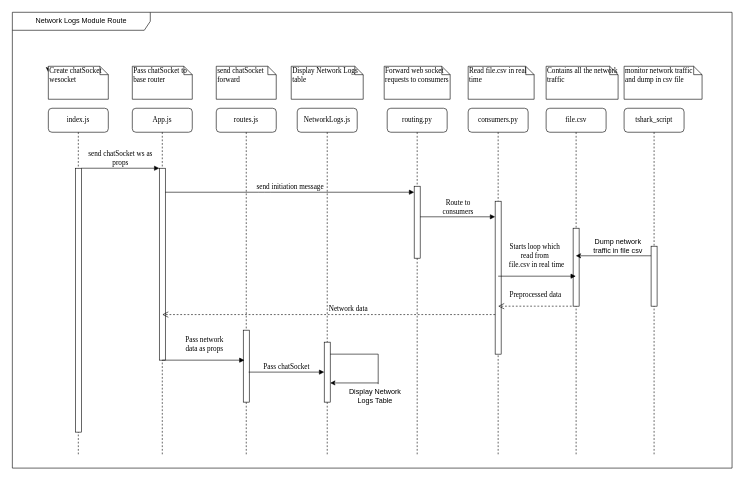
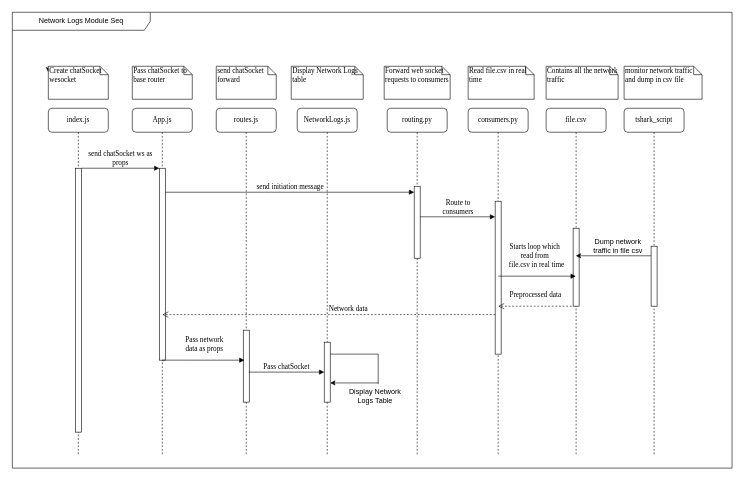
- <mxCell id="41" value="Network Logs Module Route" style="shape=umlFrame;whiteSpace=wrap;html=1;width=230;height=30;" vertex="1" parent="1"><mxGeometry x="20" y="20" width="1200" height="760" as="geometry" /></mxCell>
+ <mxCell id="41" value="Network Logs Module Seq" style="shape=umlFrame;whiteSpace=wrap;html=1;width=230;height=30;" vertex="1" parent="1"><mxGeometry x="20" y="20" width="1200" height="760" as="geometry" /></mxCell>
